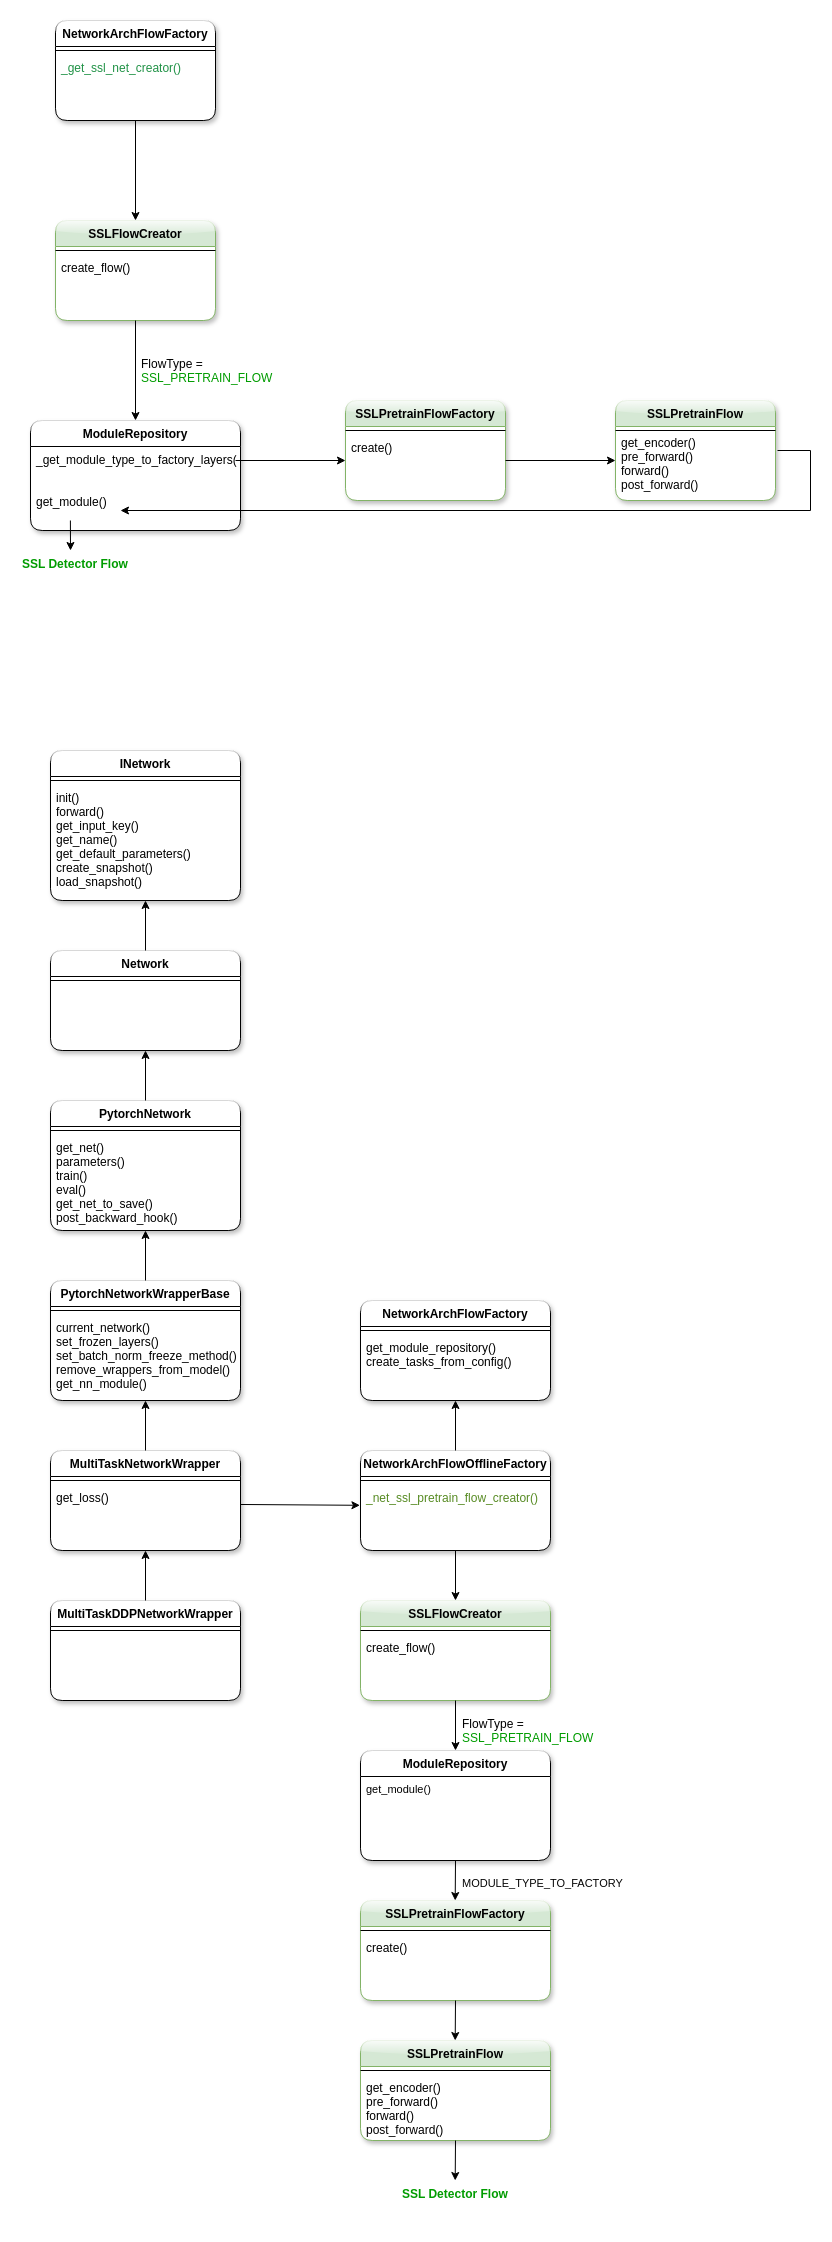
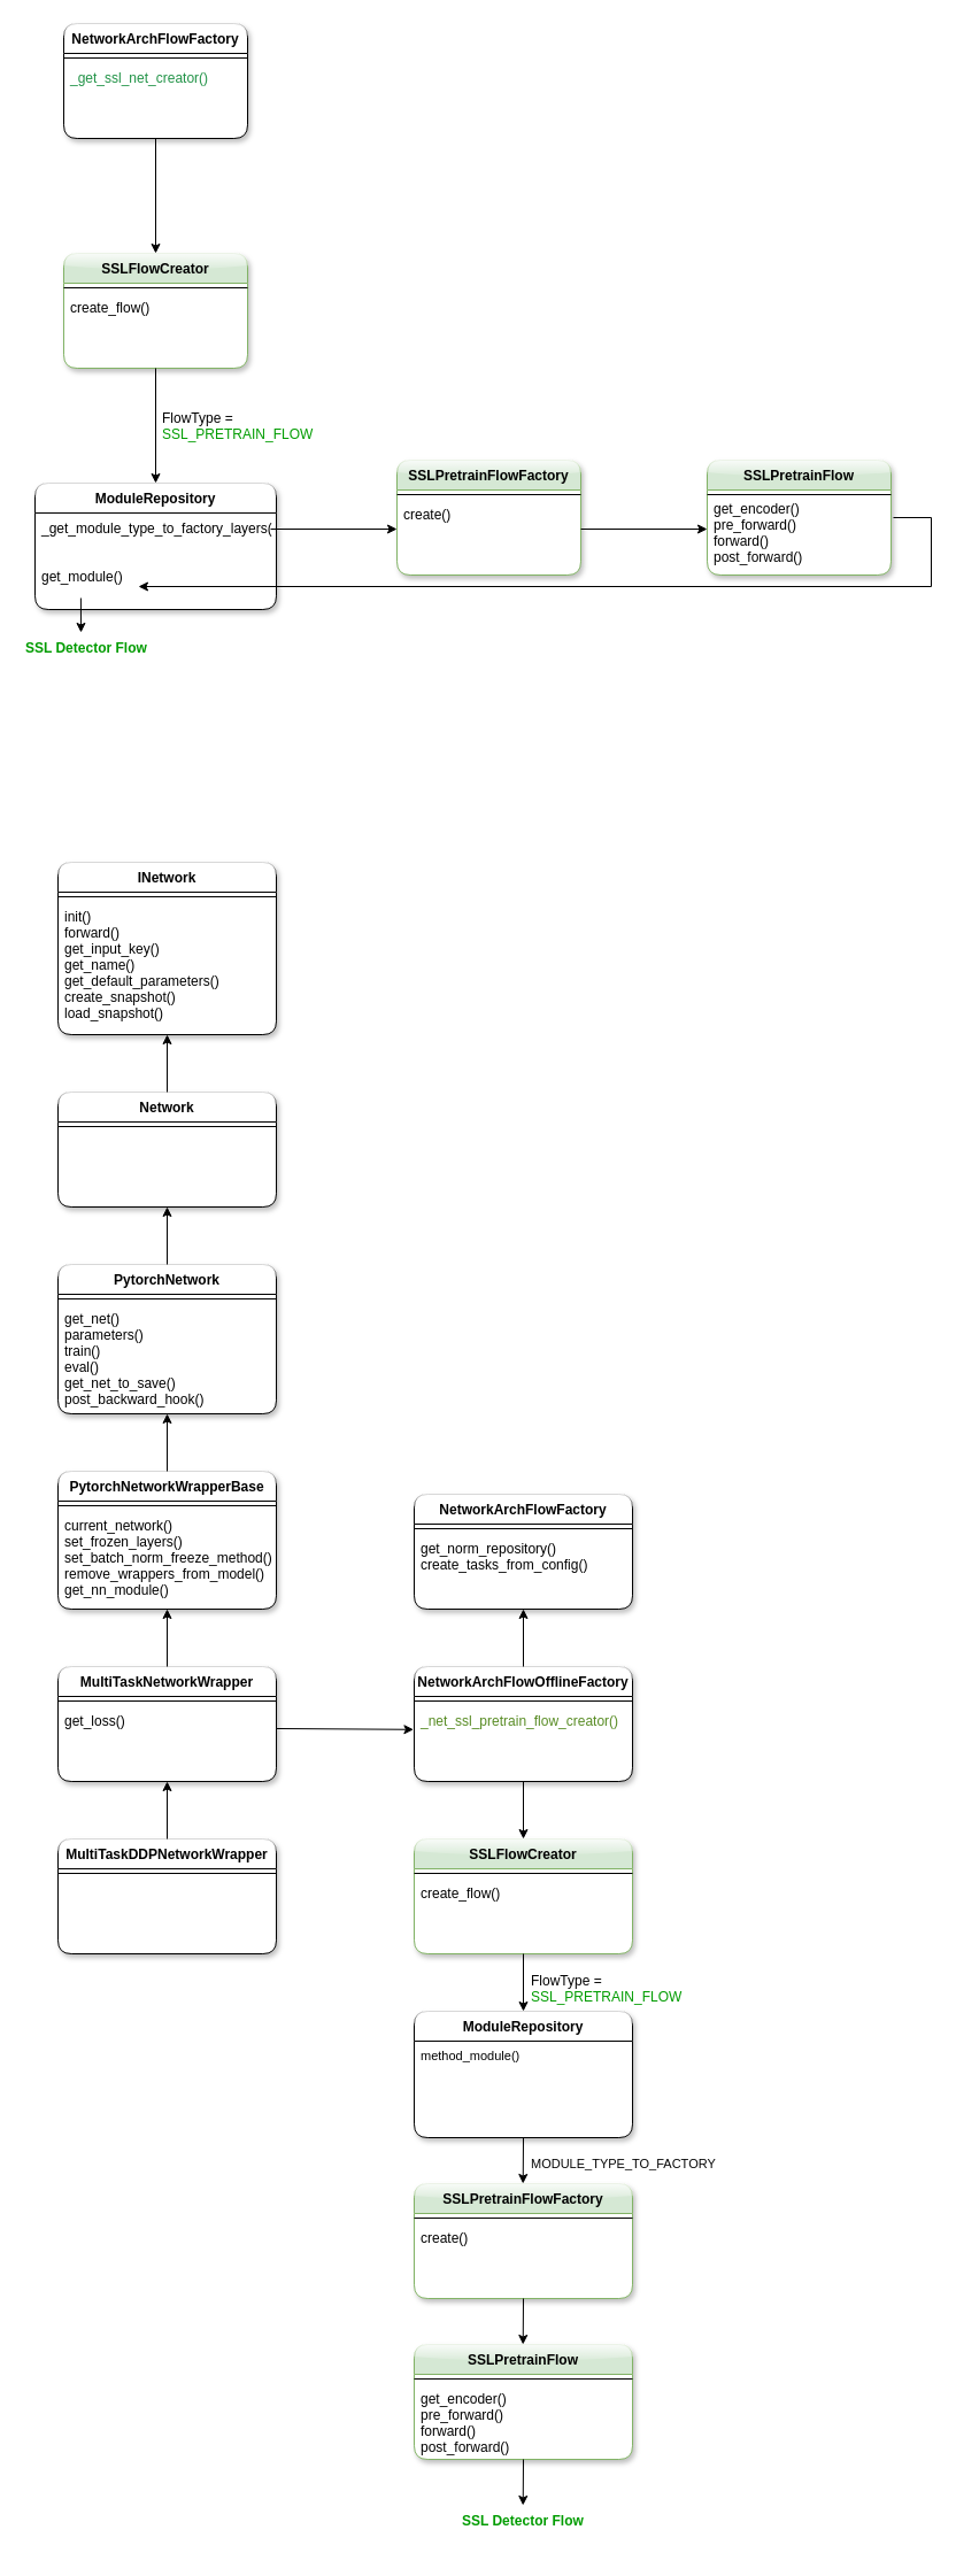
- <mxCell id="29" value="get_module_repository()&#10;create_tasks_from_config()&#10;" style="text;align=left;verticalAlign=top;spacingLeft=4;spacingRight=4;overflow=hidden;rotatable=0;points=[[0,0.5],[1,0.5]];portConstraint=eastwest;" vertex="1" parent="27"><mxGeometry y="34" width="190" height="66" as="geometry" /></mxCell>
+ <mxCell id="29" value="get_norm_repository()&#10;create_tasks_from_config()&#10;" style="text;align=left;verticalAlign=top;spacingLeft=4;spacingRight=4;overflow=hidden;rotatable=0;points=[[0,0.5],[1,0.5]];portConstraint=eastwest;" vertex="1" parent="27"><mxGeometry y="34" width="190" height="66" as="geometry" /></mxCell>
- <mxCell id="58" value="get_module()" style="text;align=left;verticalAlign=top;spacingLeft=4;spacingRight=4;overflow=hidden;rotatable=0;points=[[0,0.5],[1,0.5]];portConstraint=eastwest;fontSize=11;" vertex="1" parent="57"><mxGeometry y="26" width="190" height="64" as="geometry" /></mxCell>
+ <mxCell id="58" value="method_module()" style="text;align=left;verticalAlign=top;spacingLeft=4;spacingRight=4;overflow=hidden;rotatable=0;points=[[0,0.5],[1,0.5]];portConstraint=eastwest;fontSize=11;" vertex="1" parent="57"><mxGeometry y="26" width="190" height="64" as="geometry" /></mxCell>
